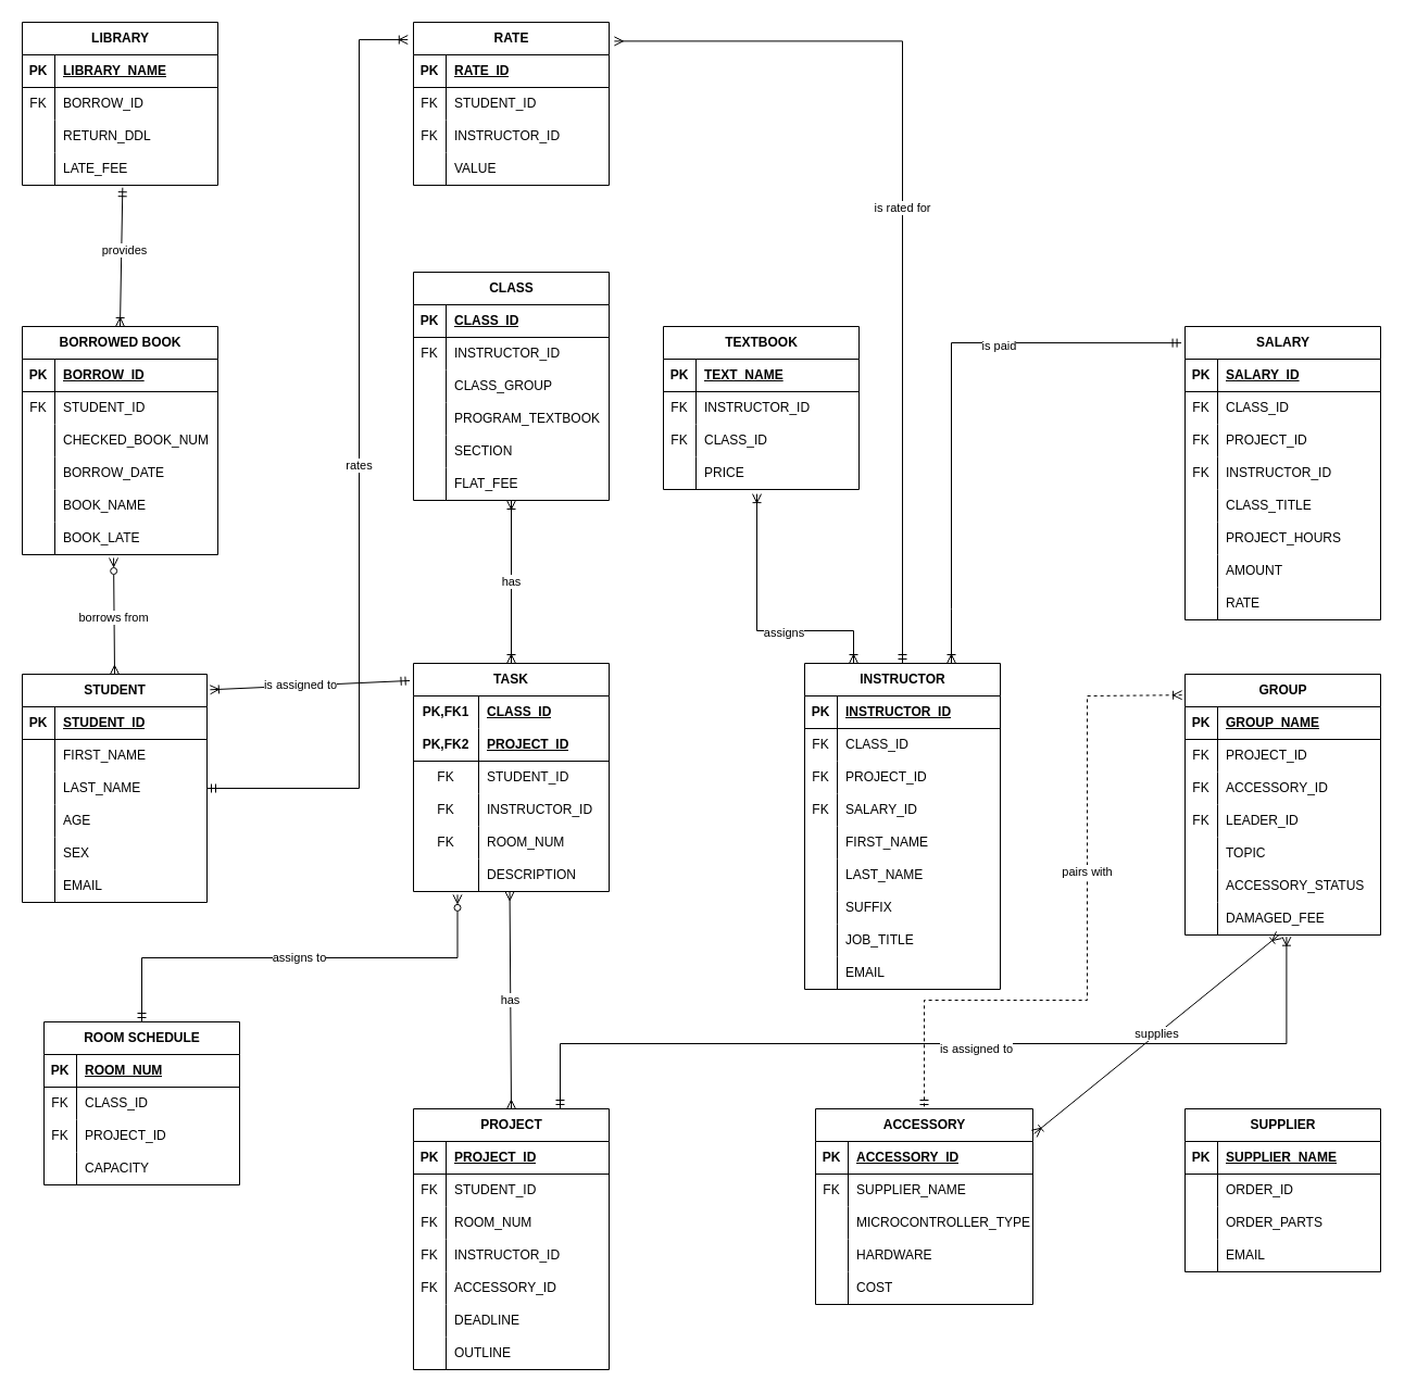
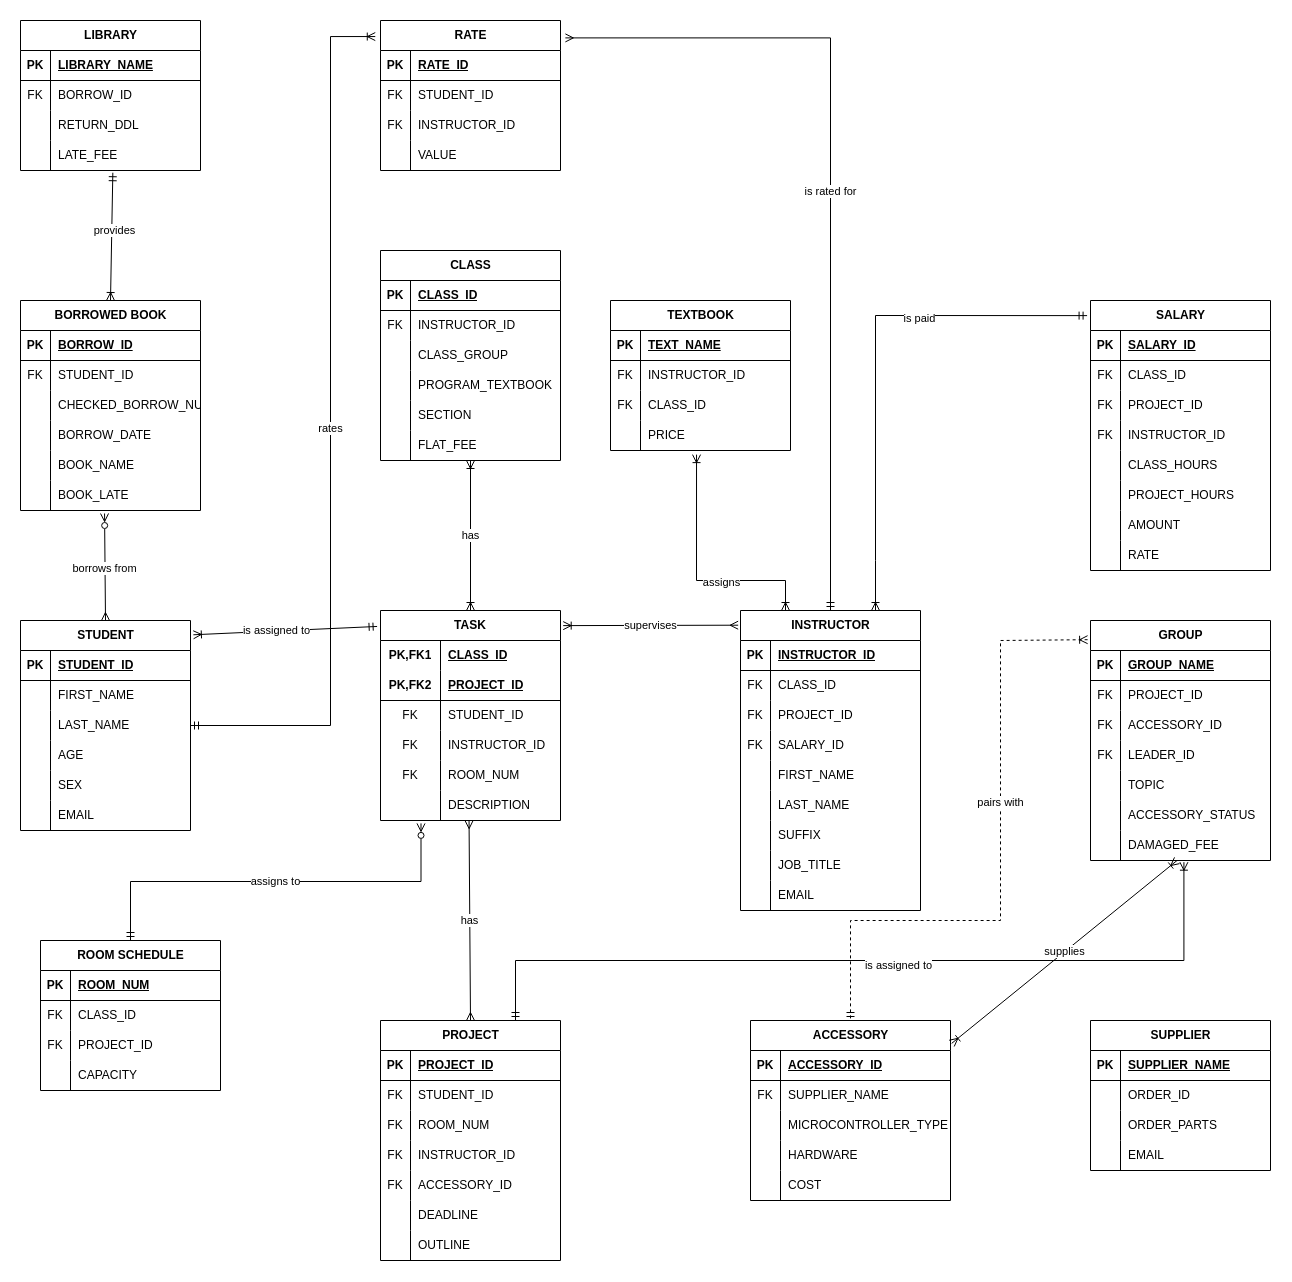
- <mxCell id="167" value="CHECKED_BOOK_NUM" style="shape=partialRectangle;connectable=0;fillColor=none;top=0;left=0;bottom=0;right=0;align=left;spacingLeft=6;overflow=hidden;whiteSpace=wrap;html=1;" parent="165" vertex="1"><mxGeometry x="30" width="150" height="30" as="geometry"><mxRectangle width="150" height="30" as="alternateBounds" /></mxGeometry></mxCell>
+ <mxCell id="167" value="CHECKED_BORROW_NUM" style="shape=partialRectangle;connectable=0;fillColor=none;top=0;left=0;bottom=0;right=0;align=left;spacingLeft=6;overflow=hidden;whiteSpace=wrap;html=1;" parent="165" vertex="1"><mxGeometry x="30" width="150" height="30" as="geometry"><mxRectangle width="150" height="30" as="alternateBounds" /></mxGeometry></mxCell>
- <mxCell id="250" value="CLASS_TITLE" style="shape=partialRectangle;connectable=0;fillColor=none;top=0;left=0;bottom=0;right=0;align=left;spacingLeft=6;overflow=hidden;whiteSpace=wrap;html=1;" parent="248" vertex="1"><mxGeometry x="30" width="150" height="30" as="geometry"><mxRectangle width="150" height="30" as="alternateBounds" /></mxGeometry></mxCell>
+ <mxCell id="250" value="CLASS_HOURS" style="shape=partialRectangle;connectable=0;fillColor=none;top=0;left=0;bottom=0;right=0;align=left;spacingLeft=6;overflow=hidden;whiteSpace=wrap;html=1;" parent="248" vertex="1"><mxGeometry x="30" width="150" height="30" as="geometry"><mxRectangle width="150" height="30" as="alternateBounds" /></mxGeometry></mxCell>
+ <mxCell id="113" value="supervises" style="endArrow=ERmany;html=1;rounded=0;exitX=1.015;exitY=0.072;exitDx=0;exitDy=0;exitPerimeter=0;entryX=-0.013;entryY=0.049;entryDx=0;entryDy=0;entryPerimeter=0;startArrow=ERoneToMany;startFill=0;endFill=0;" parent="1" source="21" target="85" edge="1"><mxGeometry relative="1" as="geometry"><mxPoint x="570" y="680" as="sourcePoint" /><mxPoint x="730" y="680" as="targetPoint" /></mxGeometry></mxCell>
